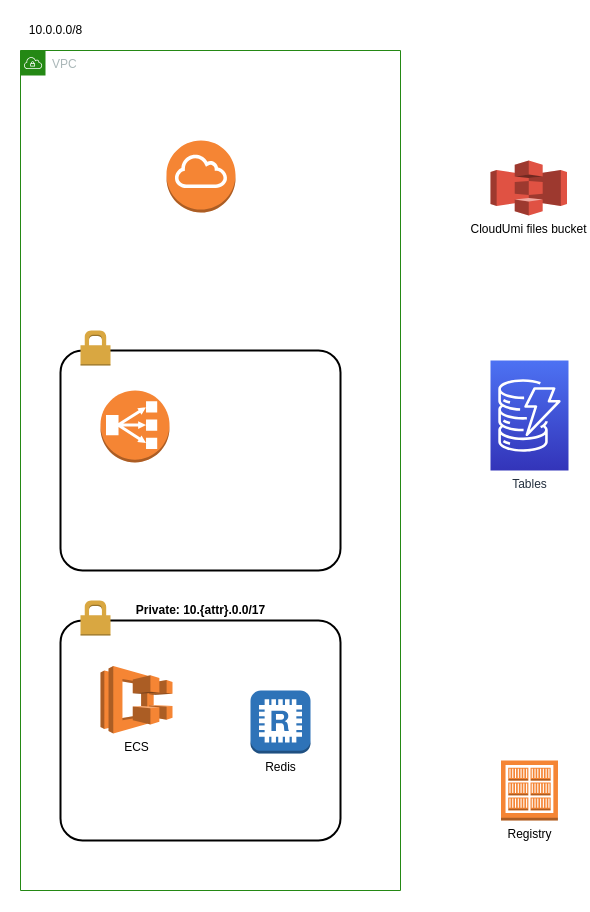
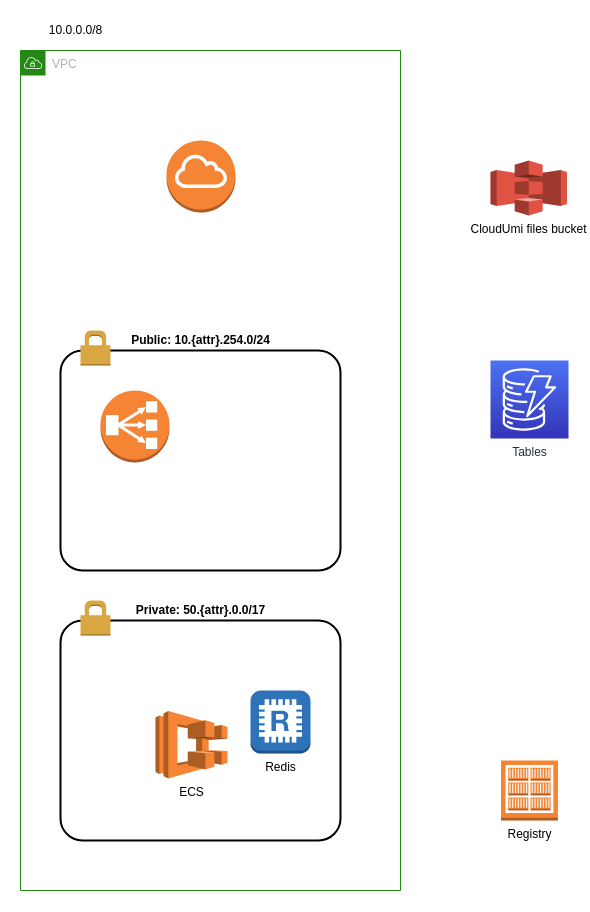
- <mxCell id="18" value="10.0.0.0/8" style="text;html=1;resizable=0;autosize=1;align=center;verticalAlign=middle;points=[];fillColor=none;strokeColor=none;rounded=0;" vertex="1" parent="1"><mxGeometry x="20" y="20" width="70" height="20" as="geometry" /></mxCell>
+ <mxCell id="18" value="10.0.0.0/8" style="text;html=1;resizable=0;autosize=1;align=center;verticalAlign=middle;points=[];fillColor=none;strokeColor=none;rounded=0;" vertex="1" parent="1"><mxGeometry x="40" y="20" width="70" height="20" as="geometry" /></mxCell>
+ <mxCell id="6" value="Public: 10.{attr}.254.0/24" style="text;html=1;resizable=0;autosize=1;align=center;verticalAlign=middle;points=[];fillColor=none;strokeColor=none;rounded=0;fontStyle=1" vertex="1" parent="3"><mxGeometry x="65" width="150" height="20" as="geometry" /></mxCell>
- <mxCell id="15" value="Tables" style="sketch=0;points=[[0,0,0],[0.25,0,0],[0.5,0,0],[0.75,0,0],[1,0,0],[0,1,0],[0.25,1,0],[0.5,1,0],[0.75,1,0],[1,1,0],[0,0.25,0],[0,0.5,0],[0,0.75,0],[1,0.25,0],[1,0.5,0],[1,0.75,0]];outlineConnect=0;fontColor=#232F3E;gradientColor=#4D72F3;gradientDirection=north;fillColor=#3334B9;strokeColor=#ffffff;dashed=0;verticalLabelPosition=bottom;verticalAlign=top;align=center;html=1;fontSize=12;fontStyle=0;aspect=fixed;shape=mxgraph.aws4.resourceIcon;resIcon=mxgraph.aws4.dynamodb;" vertex="1" parent="1"><mxGeometry x="490" y="360" width="78" height="110" as="geometry" /></mxCell>
+ <mxCell id="15" value="Tables" style="sketch=0;points=[[0,0,0],[0.25,0,0],[0.5,0,0],[0.75,0,0],[1,0,0],[0,1,0],[0.25,1,0],[0.5,1,0],[0.75,1,0],[1,1,0],[0,0.25,0],[0,0.5,0],[0,0.75,0],[1,0.25,0],[1,0.5,0],[1,0.75,0]];outlineConnect=0;fontColor=#232F3E;gradientColor=#4D72F3;gradientDirection=north;fillColor=#3334B9;strokeColor=#ffffff;dashed=0;verticalLabelPosition=bottom;verticalAlign=top;align=center;html=1;fontSize=12;fontStyle=0;aspect=fixed;shape=mxgraph.aws4.resourceIcon;resIcon=mxgraph.aws4.dynamodb;" vertex="1" parent="1"><mxGeometry x="490" y="360" width="78" height="78" as="geometry" /></mxCell>
- <mxCell id="11" value="Private: 10.{attr}.0.0/17" style="text;html=1;resizable=0;autosize=1;align=center;verticalAlign=middle;points=[];fillColor=none;strokeColor=none;rounded=0;fontStyle=1" vertex="1" parent="8"><mxGeometry x="70" width="140" height="20" as="geometry" /></mxCell>
+ <mxCell id="11" value="Private: 50.{attr}.0.0/17" style="text;html=1;resizable=0;autosize=1;align=center;verticalAlign=middle;points=[];fillColor=none;strokeColor=none;rounded=0;fontStyle=1" vertex="1" parent="8"><mxGeometry x="70" width="140" height="20" as="geometry" /></mxCell>
- <mxCell id="13" value="ECS" style="outlineConnect=0;dashed=0;verticalLabelPosition=bottom;verticalAlign=top;align=center;html=1;shape=mxgraph.aws3.ecs;fillColor=#F58534;gradientColor=none;" vertex="1" parent="8"><mxGeometry x="40" y="65.5" width="72" height="67.5" as="geometry" /></mxCell>
+ <mxCell id="13" value="ECS" style="outlineConnect=0;dashed=0;verticalLabelPosition=bottom;verticalAlign=top;align=center;html=1;shape=mxgraph.aws3.ecs;fillColor=#F58534;gradientColor=none;" vertex="1" parent="8"><mxGeometry x="95" y="110.5" width="72" height="67.5" as="geometry" /></mxCell>
